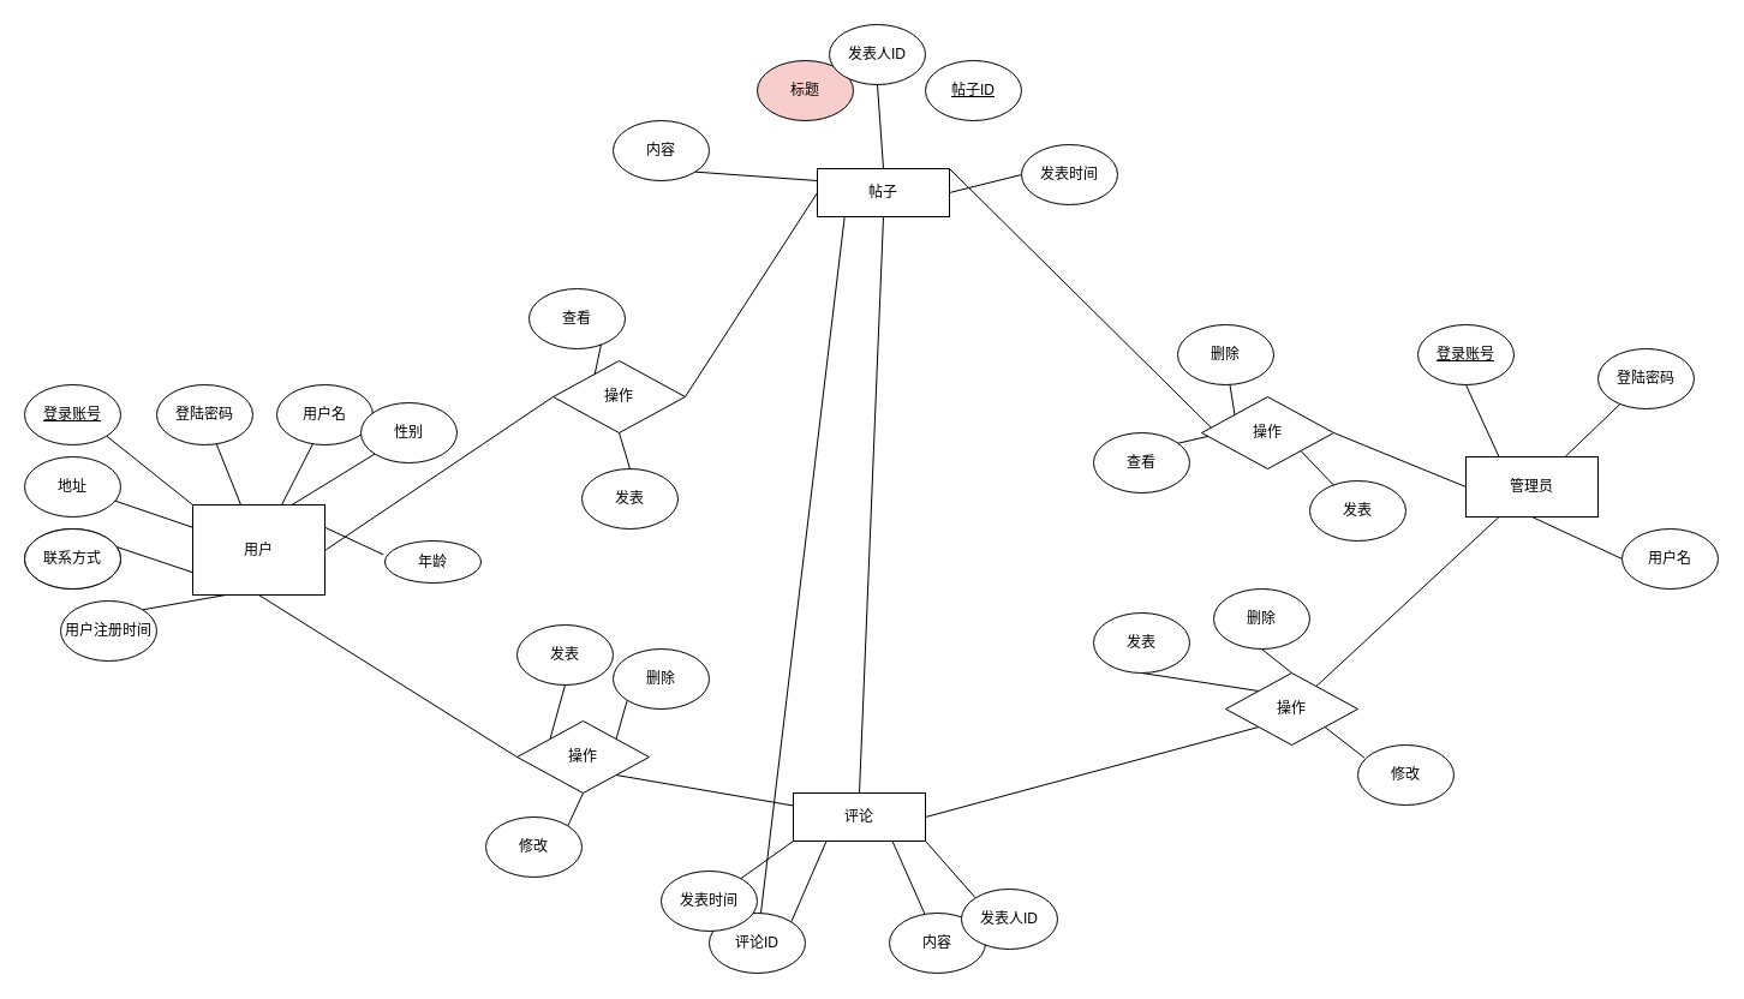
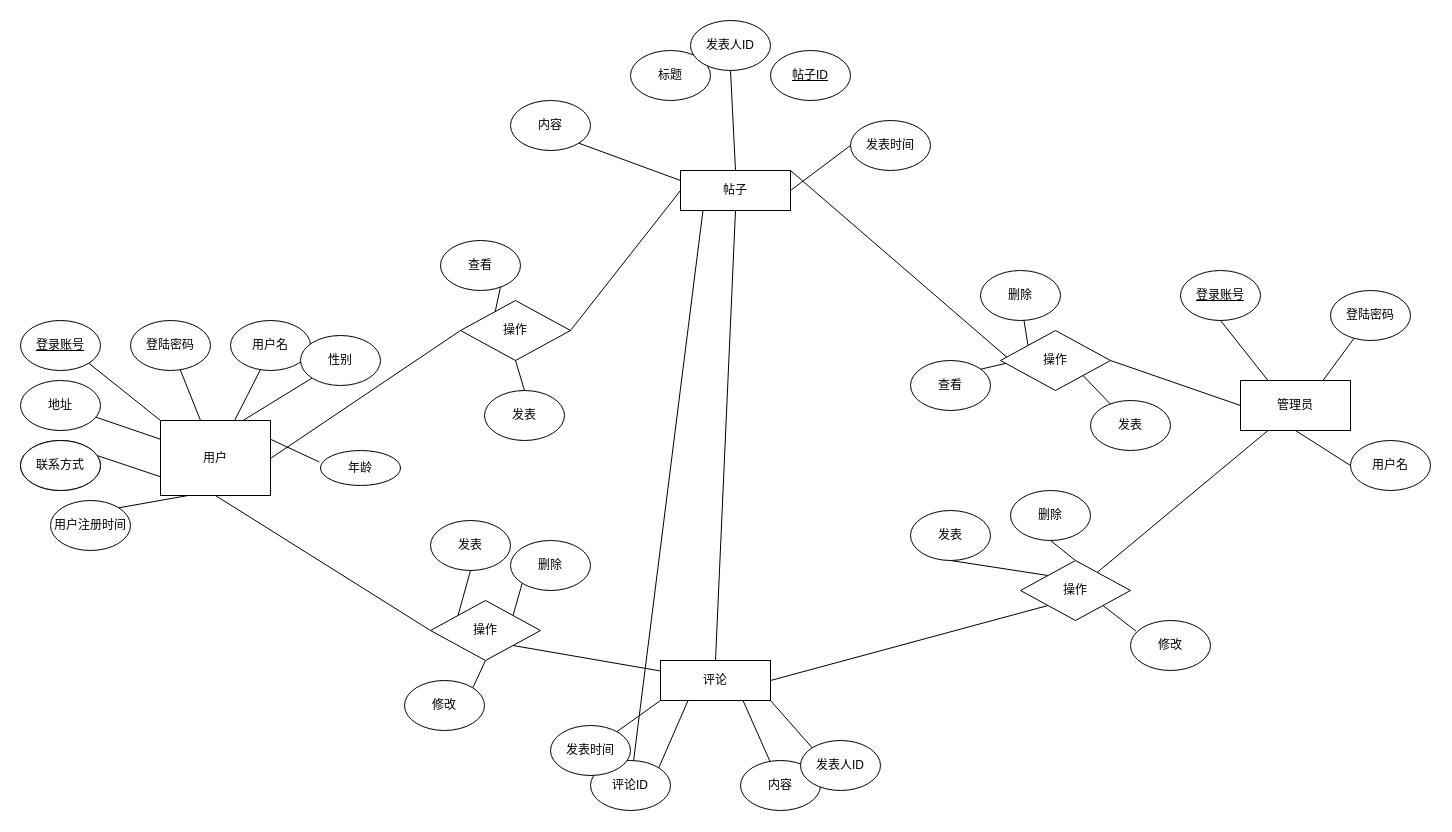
- <mxCell id="47" value="标题" style="ellipse;whiteSpace=wrap;html=1;fillColor=#f8cecc;" vertex="1" parent="1"><mxGeometry x="630" y="50" width="80" height="50" as="geometry" /></mxCell>
+ <mxCell id="47" value="标题" style="ellipse;whiteSpace=wrap;html=1;" vertex="1" parent="1"><mxGeometry x="630" y="50" width="80" height="50" as="geometry" /></mxCell>
- <mxCell id="24" value="帖子" style="rounded=0;whiteSpace=wrap;html=1;" vertex="1" parent="1"><mxGeometry x="680" y="140" width="110" height="40" as="geometry" /></mxCell>
+ <mxCell id="24" value="帖子" style="rounded=0;whiteSpace=wrap;html=1;" vertex="1" parent="1"><mxGeometry x="680" y="170" width="110" height="40" as="geometry" /></mxCell>
- <mxCell id="36" value="管理员" style="rounded=0;whiteSpace=wrap;html=1;" vertex="1" parent="1"><mxGeometry x="1220" y="380" width="110" height="50" as="geometry" /></mxCell>
+ <mxCell id="36" value="管理员" style="rounded=0;whiteSpace=wrap;html=1;" vertex="1" parent="1"><mxGeometry x="1240" y="380" width="110" height="50" as="geometry" /></mxCell>
